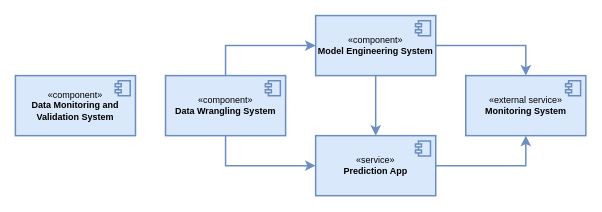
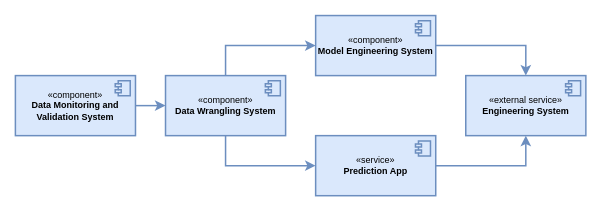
- <mxCell id="9" style="edgeStyle=none;curved=1;rounded=0;orthogonalLoop=1;jettySize=auto;html=1;exitX=0.5;exitY=1;exitDx=0;exitDy=0;entryX=0.5;entryY=0;entryDx=0;entryDy=0;fontSize=12;startSize=8;endSize=8;fillColor=#dae8fc;strokeColor=#6c8ebf;strokeWidth=2;" edge="1" parent="1" source="10" target="2"><mxGeometry relative="1" as="geometry" /></mxCell>
+ <mxCell id="6" style="edgeStyle=none;curved=1;rounded=0;orthogonalLoop=1;jettySize=auto;html=1;exitX=1;exitY=0.5;exitDx=0;exitDy=0;entryX=0;entryY=0.5;entryDx=0;entryDy=0;fontSize=12;startSize=8;endSize=8;fillColor=#dae8fc;strokeColor=#6c8ebf;strokeWidth=2;" edge="1" parent="1" source="7" target="4"><mxGeometry relative="1" as="geometry" /></mxCell>
- <mxCell id="12" value="«external service»&lt;br&gt;&lt;b&gt;Monitoring System&lt;/b&gt;" style="html=1;dropTarget=0;whiteSpace=wrap;fillColor=#dae8fc;strokeColor=#6c8ebf;strokeWidth=2;" vertex="1" parent="1"><mxGeometry x="620" y="100" width="160" height="80" as="geometry" /></mxCell>
+ <mxCell id="12" value="«external service»&lt;br&gt;&lt;b&gt;Engineering System&lt;/b&gt;" style="html=1;dropTarget=0;whiteSpace=wrap;fillColor=#dae8fc;strokeColor=#6c8ebf;strokeWidth=2;" vertex="1" parent="1"><mxGeometry x="620" y="100" width="160" height="80" as="geometry" /></mxCell>
